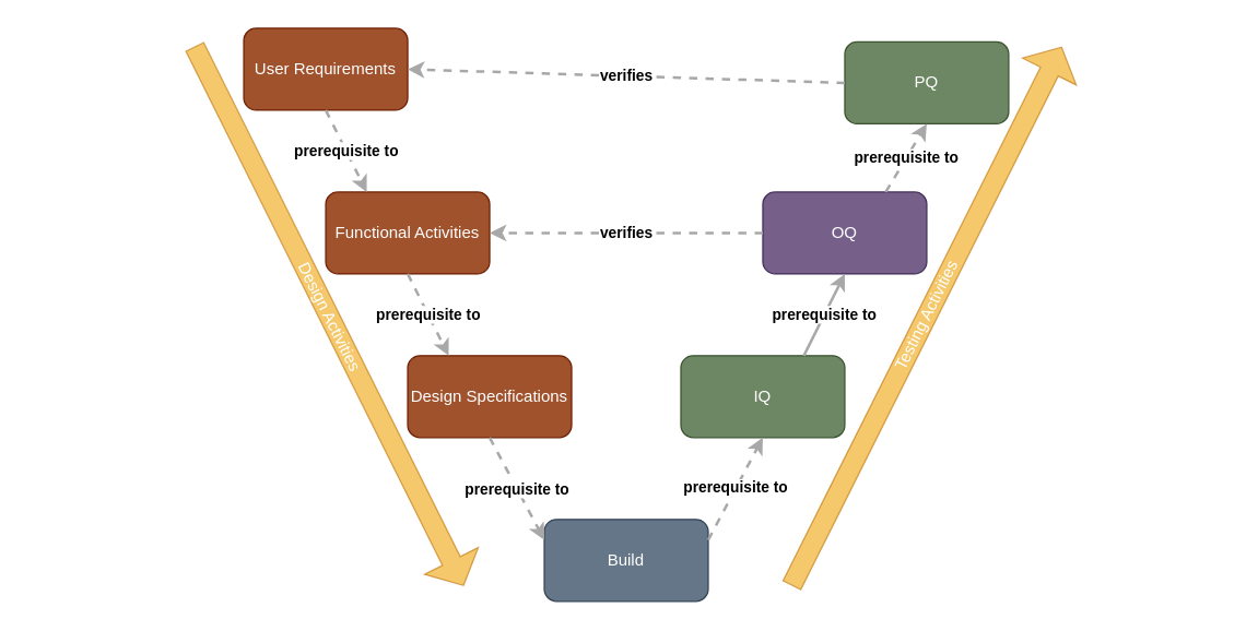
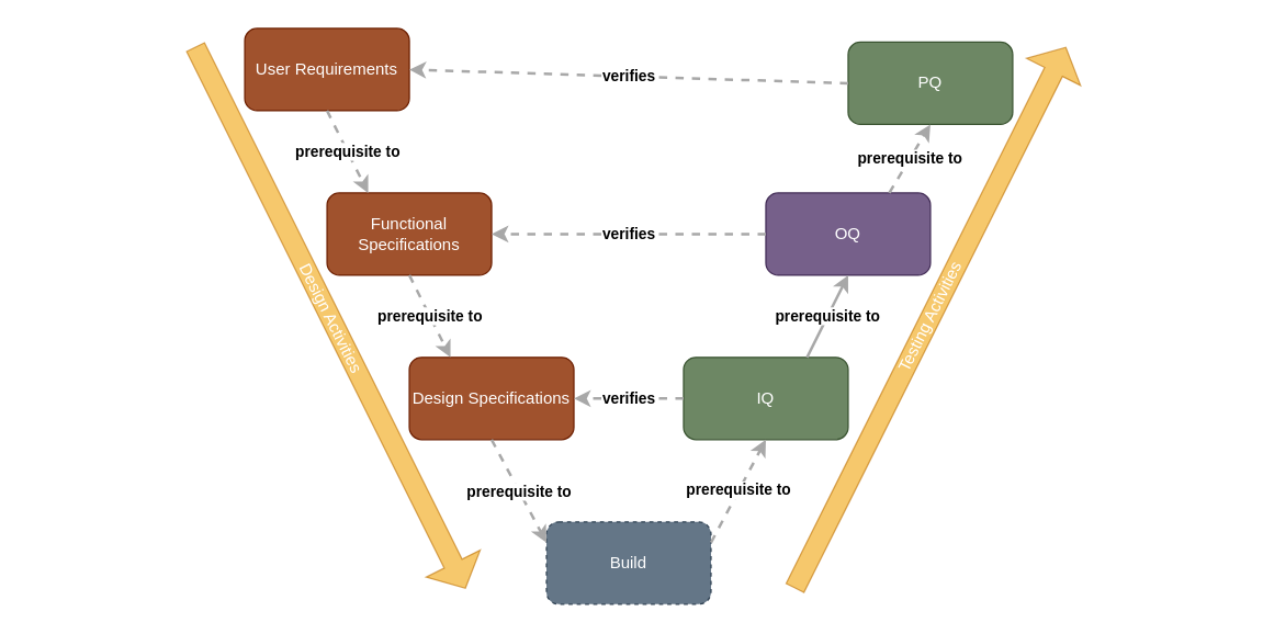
- <mxCell id="3" value="Functional Activities" style="rounded=1;whiteSpace=wrap;html=1;fillColor=#a0522d;strokeColor=#6D1F00;fontColor=#ffffff;" parent="1" vertex="1"><mxGeometry x="238" y="140" width="120" height="60" as="geometry" /></mxCell>
+ <mxCell id="3" value="Functional Specifications" style="rounded=1;whiteSpace=wrap;html=1;fillColor=#a0522d;strokeColor=#6D1F00;fontColor=#ffffff;" parent="1" vertex="1"><mxGeometry x="238" y="140" width="120" height="60" as="geometry" /></mxCell>
+ <mxCell id="17" value="&lt;div style=&quot;text-align: left&quot;&gt;&lt;div style=&quot;text-align: center&quot;&gt;&lt;b&gt;verifies&lt;/b&gt;&lt;/div&gt;&lt;/div&gt;" style="edgeStyle=none;rounded=0;html=1;entryX=1;entryY=0.5;jettySize=auto;orthogonalLoop=1;strokeColor=#A8A8A8;strokeWidth=2;fontColor=#000000;jumpStyle=none;dashed=1;exitX=0;exitY=0.5;exitDx=0;exitDy=0;entryDx=0;entryDy=0;" parent="1" source="5" target="4" edge="1"><mxGeometry width="200" relative="1" as="geometry"><mxPoint x="228" y="370" as="sourcePoint" /><mxPoint x="428" y="370" as="targetPoint" /></mxGeometry></mxCell>
- <mxCell id="8" value="Build" style="rounded=1;whiteSpace=wrap;html=1;fillColor=#647687;strokeColor=#314354;fontColor=#ffffff;" parent="1" vertex="1"><mxGeometry x="398" y="380" width="120" height="60" as="geometry" /></mxCell>
+ <mxCell id="8" value="Build" style="rounded=1;whiteSpace=wrap;html=1;fillColor=#647687;strokeColor=#314354;fontColor=#ffffff;dashed=1;" parent="1" vertex="1"><mxGeometry x="398" y="380" width="120" height="60" as="geometry" /></mxCell>
